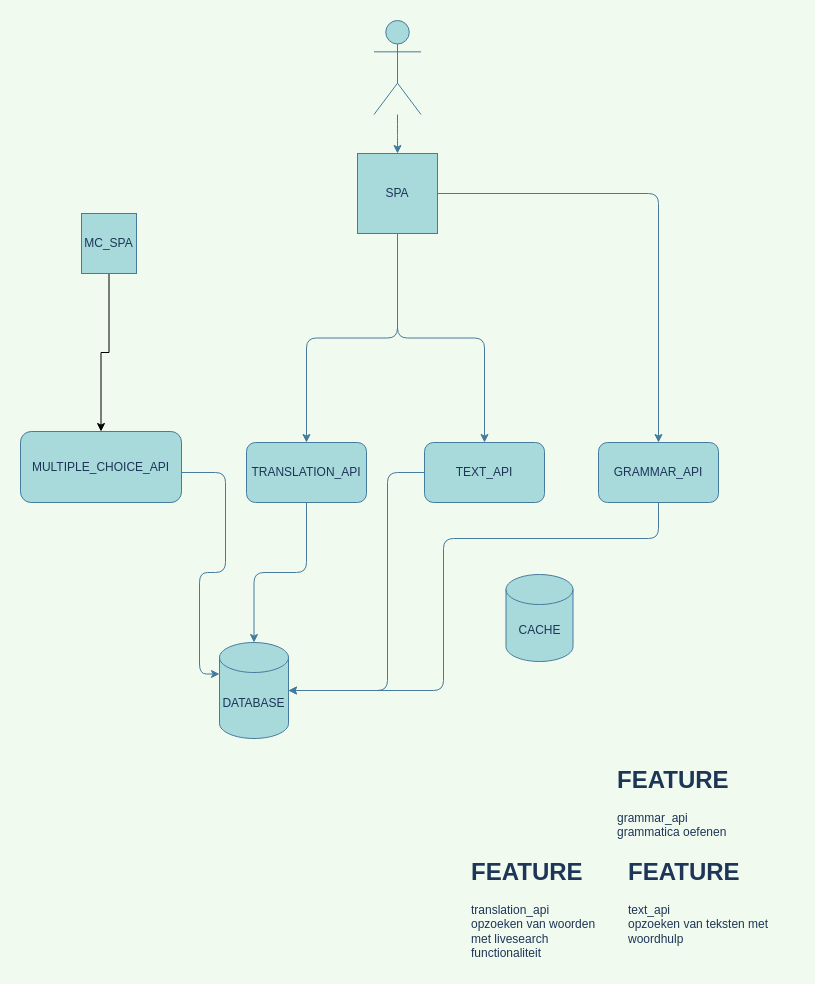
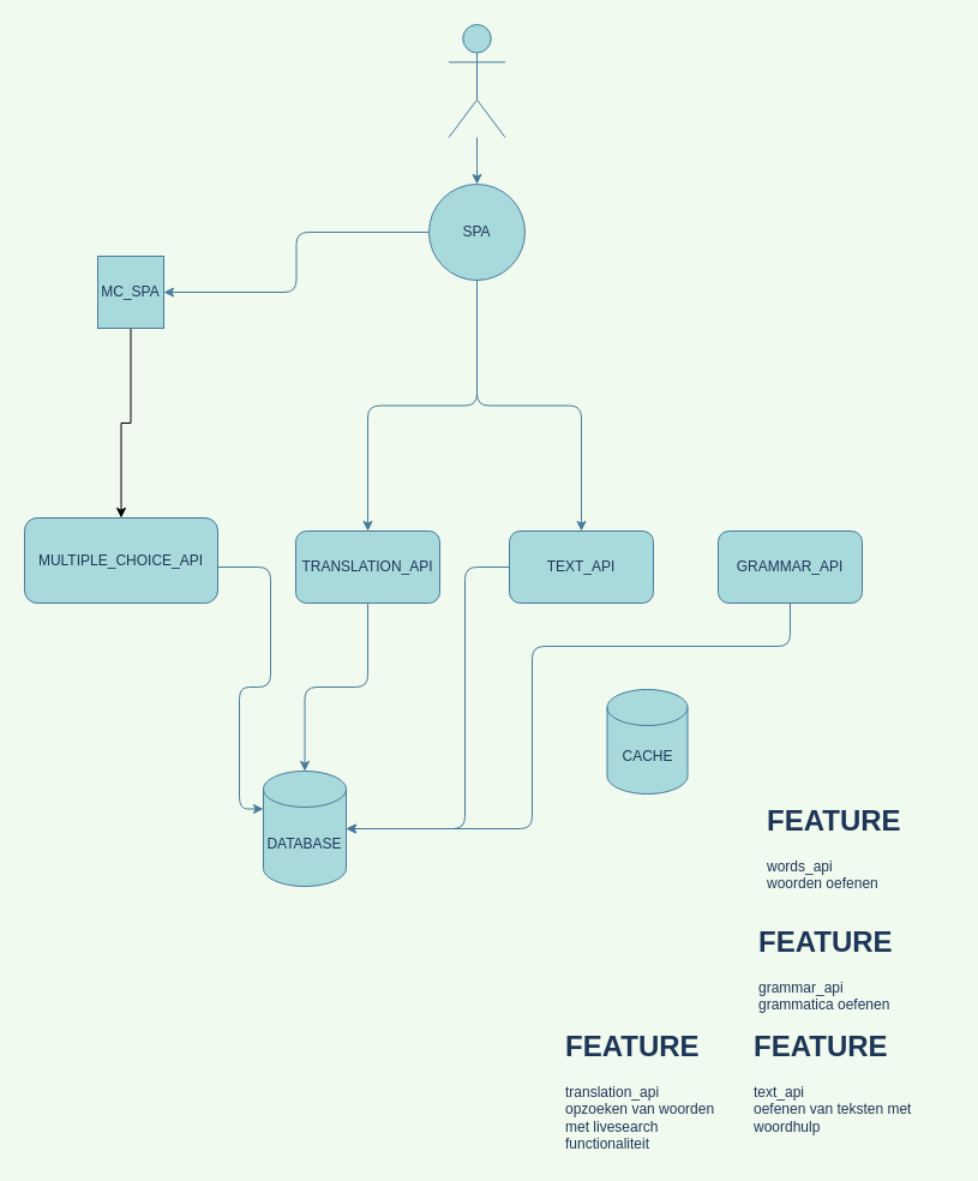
- <mxCell id="8" value="SPA" style="whiteSpace=wrap;html=1;aspect=fixed;rounded=0;sketch=0;strokeColor=#457B9D;fillColor=#A8DADC;fontColor=#1D3557;" parent="1" vertex="1"><mxGeometry x="357" y="153" width="80" height="80" as="geometry" /></mxCell>
+ <mxCell id="8" value="SPA" style="ellipse;whiteSpace=wrap;html=1;aspect=fixed;sketch=0;strokeColor=#457B9D;fillColor=#A8DADC;fontColor=#1D3557;" parent="1" vertex="1"><mxGeometry x="357" y="153" width="80" height="80" as="geometry" /></mxCell>
- <mxCell id="7" style="edgeStyle=orthogonalEdgeStyle;curved=0;rounded=1;sketch=0;orthogonalLoop=1;jettySize=auto;html=1;strokeColor=#457B9D;fillColor=#A8DADC;fontColor=#1D3557;" parent="1" source="8" target="22" edge="1"><mxGeometry relative="1" as="geometry" /></mxCell>
+ <mxCell id="7" style="edgeStyle=orthogonalEdgeStyle;curved=0;rounded=1;sketch=0;orthogonalLoop=1;jettySize=auto;html=1;strokeColor=#457B9D;fillColor=#A8DADC;fontColor=#1D3557;" parent="1" source="8" target="28" edge="1"><mxGeometry relative="1" as="geometry" /></mxCell>
+ <mxCell id="20" value="&lt;h1&gt;FEATURE&lt;/h1&gt;&lt;div&gt;words_api&lt;/div&gt;&lt;div&gt;woorden oefenen&lt;/div&gt;" style="text;html=1;strokeColor=none;fillColor=none;spacing=5;spacingTop=-20;whiteSpace=wrap;overflow=hidden;rounded=0;sketch=0;fontColor=#1D3557;" parent="1" vertex="1"><mxGeometry x="634" y="664" width="126" height="79" as="geometry" /></mxCell>
- <mxCell id="19" value="&lt;h1&gt;FEATURE&lt;/h1&gt;&lt;div&gt;grammar_api&lt;/div&gt;&lt;div&gt;grammatica oefenen&lt;/div&gt;&lt;div&gt;&lt;br&gt;&lt;/div&gt;" style="text;html=1;strokeColor=none;fillColor=none;spacing=5;spacingTop=-20;whiteSpace=wrap;overflow=hidden;rounded=0;sketch=0;fontColor=#1D3557;" parent="1" vertex="1"><mxGeometry x="612" y="760" width="126" height="79" as="geometry" /></mxCell>
+ <mxCell id="19" value="&lt;h1&gt;FEATURE&lt;/h1&gt;&lt;div&gt;grammar_api&lt;/div&gt;&lt;div&gt;grammatica oefenen&lt;/div&gt;&lt;div&gt;&lt;br&gt;&lt;/div&gt;" style="text;html=1;strokeColor=none;fillColor=none;spacing=5;spacingTop=-20;whiteSpace=wrap;overflow=hidden;rounded=0;sketch=0;fontColor=#1D3557;" parent="1" vertex="1"><mxGeometry x="627" y="765" width="126" height="79" as="geometry" /></mxCell>
- <mxCell id="18" value="&lt;h1&gt;FEATURE&lt;/h1&gt;&lt;div&gt;text_api&amp;nbsp;&lt;/div&gt;&lt;div&gt;opzoeken van teksten met woordhulp&lt;/div&gt;" style="text;html=1;strokeColor=none;fillColor=none;spacing=5;spacingTop=-20;whiteSpace=wrap;overflow=hidden;rounded=0;sketch=0;fontColor=#1D3557;" parent="1" vertex="1"><mxGeometry x="623" y="852" width="170" height="94" as="geometry" /></mxCell>
+ <mxCell id="18" value="&lt;h1&gt;FEATURE&lt;/h1&gt;&lt;div&gt;text_api&amp;nbsp;&lt;/div&gt;&lt;div&gt;oefenen van teksten met woordhulp&lt;/div&gt;" style="text;html=1;strokeColor=none;fillColor=none;spacing=5;spacingTop=-20;whiteSpace=wrap;overflow=hidden;rounded=0;sketch=0;fontColor=#1D3557;" parent="1" vertex="1"><mxGeometry x="623" y="852" width="170" height="94" as="geometry" /></mxCell>
